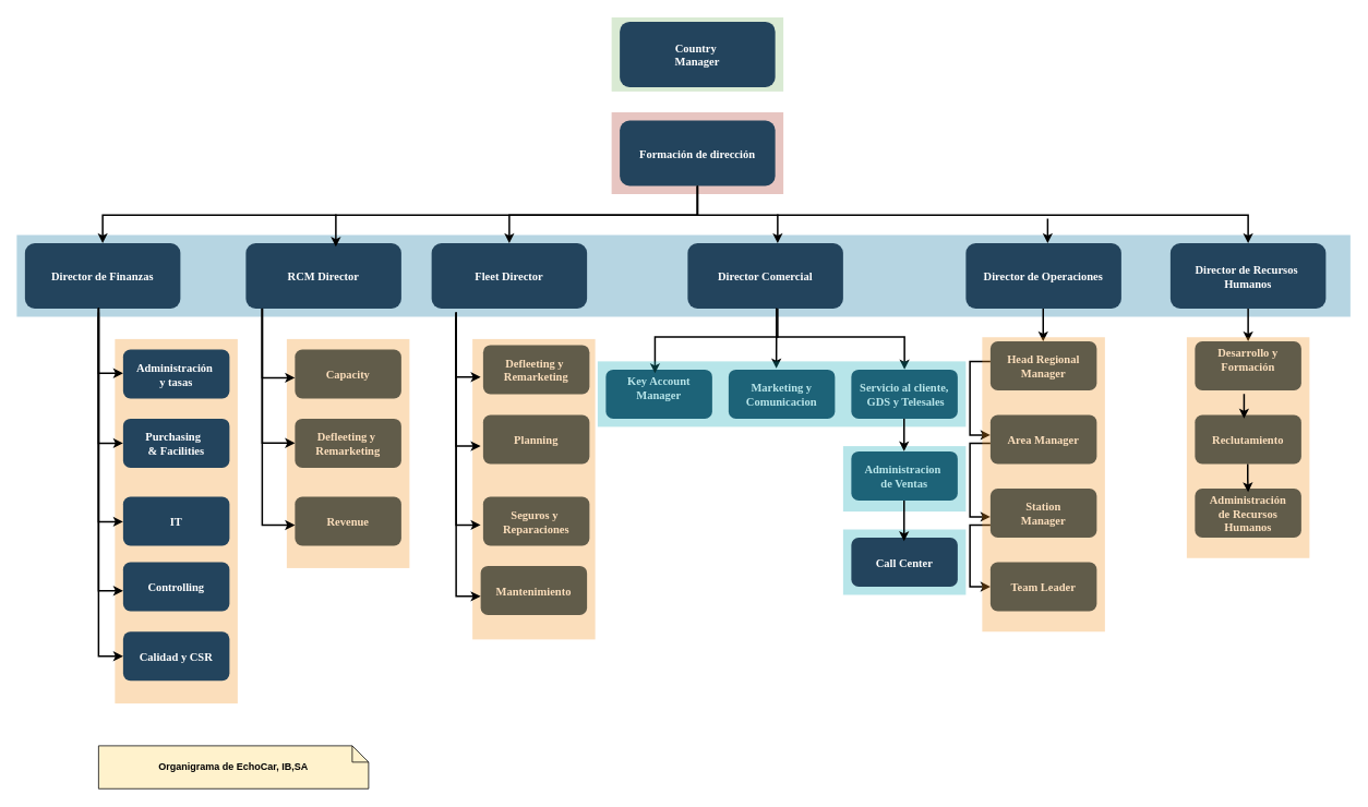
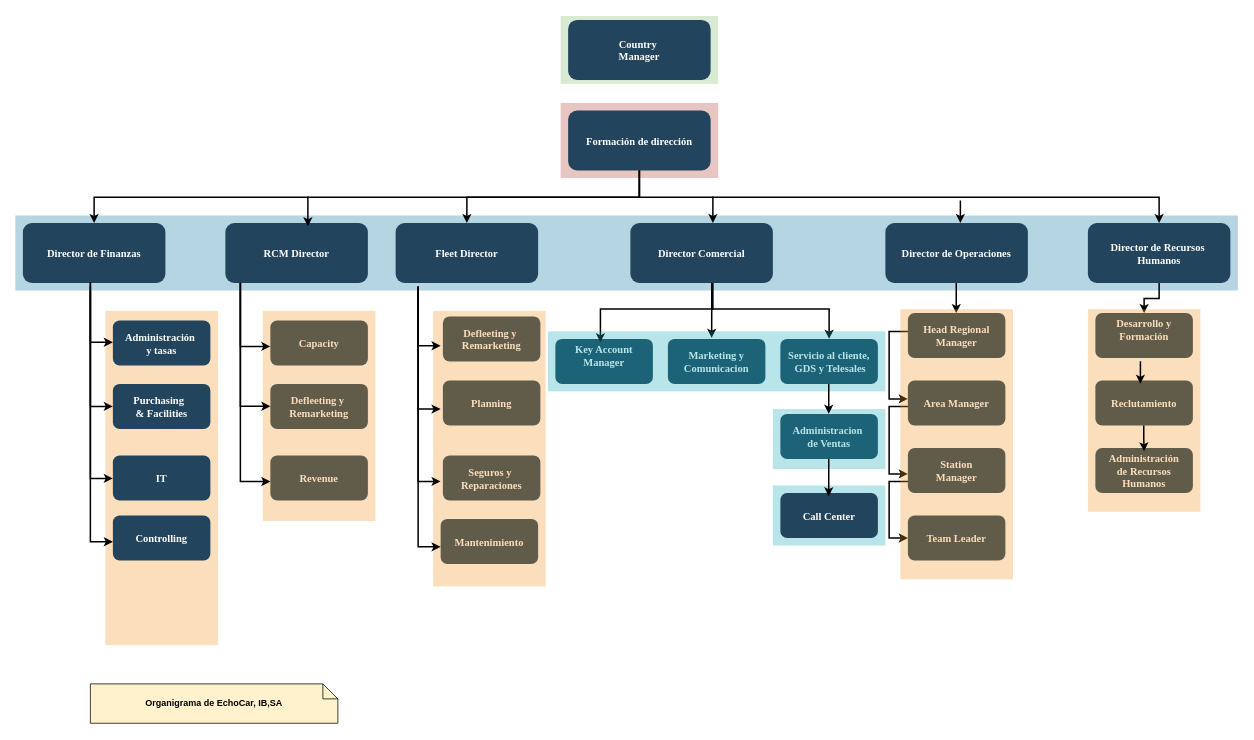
- <mxCell id="8" value="Director de Recursos &#10;Humanos" style="rounded=1;fillColor=#23445D;gradientColor=none;strokeColor=none;fontColor=#FFFFFF;fontStyle=1;fontFamily=Tahoma;fontSize=14" parent="1" vertex="1"><mxGeometry x="1430" y="296.5" width="190" height="80" as="geometry" /></mxCell>
+ <mxCell id="8" value="Director de Recursos &#10;Humanos" style="rounded=1;fillColor=#23445D;gradientColor=none;strokeColor=none;fontColor=#FFFFFF;fontStyle=1;fontFamily=Tahoma;fontSize=14" parent="1" vertex="1"><mxGeometry x="1450" y="296.5" width="190" height="80" as="geometry" /></mxCell>
- <mxCell id="32" value="" style="edgeStyle=elbowEdgeStyle;elbow=horizontal;strokeWidth=2;rounded=0" parent="1" source="12" target="17" edge="1"><mxGeometry x="-23" y="135.5" width="100" height="100" as="geometry"><mxPoint x="-23" y="196.5" as="sourcePoint" /><mxPoint x="77" y="96.5" as="targetPoint" /><Array as="points"><mxPoint x="120" y="661" /><mxPoint x="140" y="521" /><mxPoint x="202" y="576.5" /></Array></mxGeometry></mxCell>
- <mxCell id="17" value="Calidad y CSR" style="rounded=1;fillColor=#23445D;gradientColor=none;strokeColor=none;fontColor=#FFFFFF;fontStyle=1;fontFamily=Tahoma;fontSize=14" parent="1" vertex="1"><mxGeometry x="150" y="771.5" width="130" height="60" as="geometry" /></mxCell>
